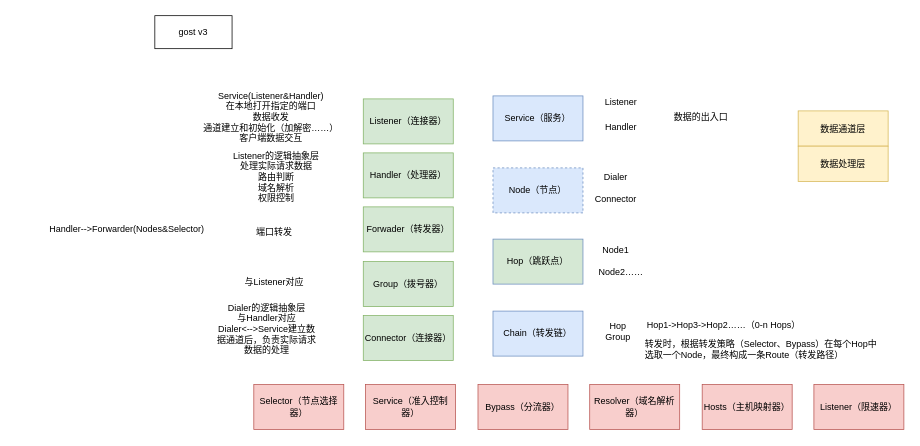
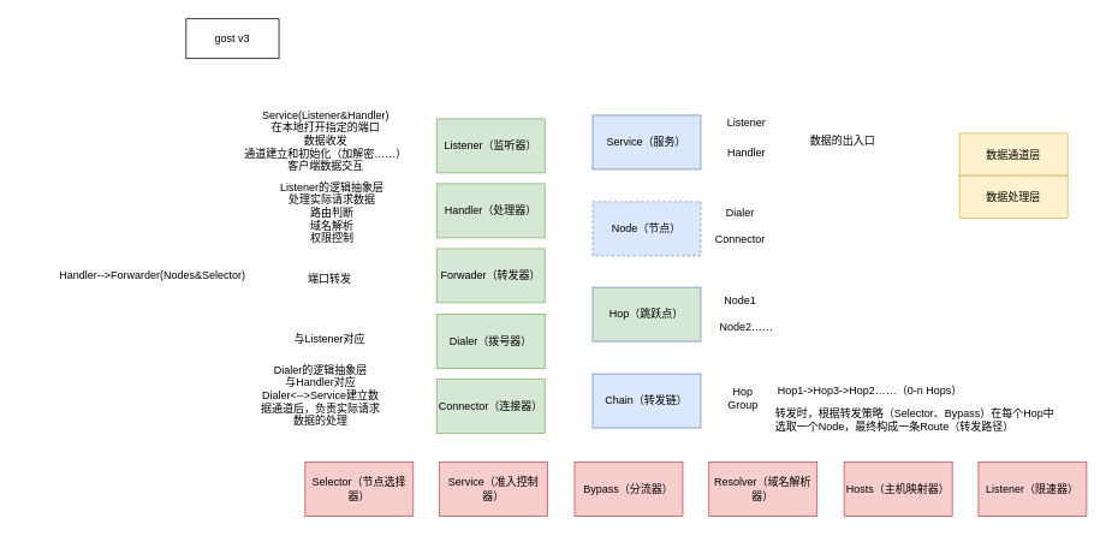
- <mxCell id="15" value="Listener（连接器）" style="rounded=0;whiteSpace=wrap;html=1;fillColor=#d5e8d4;strokeColor=#82b366;" vertex="1" parent="1"><mxGeometry x="484" y="131" width="120" height="60" as="geometry" /></mxCell>
+ <mxCell id="15" value="Listener（监听器）" style="rounded=0;whiteSpace=wrap;html=1;fillColor=#d5e8d4;strokeColor=#82b366;" vertex="1" parent="1"><mxGeometry x="484" y="131" width="120" height="60" as="geometry" /></mxCell>
- <mxCell id="17" value="Group（拨号器）" style="rounded=0;whiteSpace=wrap;html=1;fillColor=#d5e8d4;strokeColor=#82b366;" vertex="1" parent="1"><mxGeometry x="484" y="348" width="120" height="60" as="geometry" /></mxCell>
+ <mxCell id="17" value="Dialer（拨号器）" style="rounded=0;whiteSpace=wrap;html=1;fillColor=#d5e8d4;strokeColor=#82b366;" vertex="1" parent="1"><mxGeometry x="484" y="348" width="120" height="60" as="geometry" /></mxCell>
